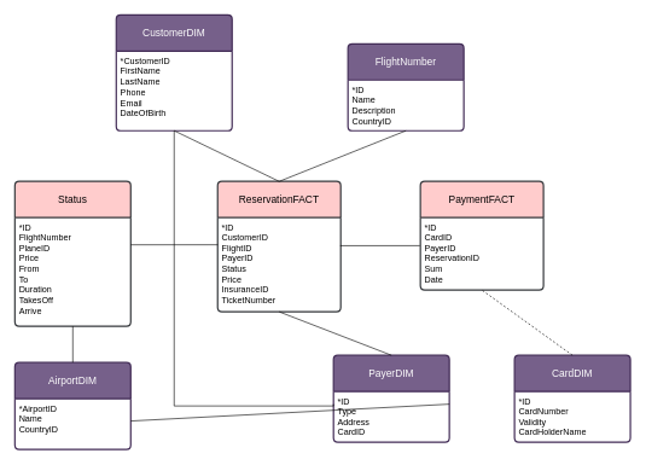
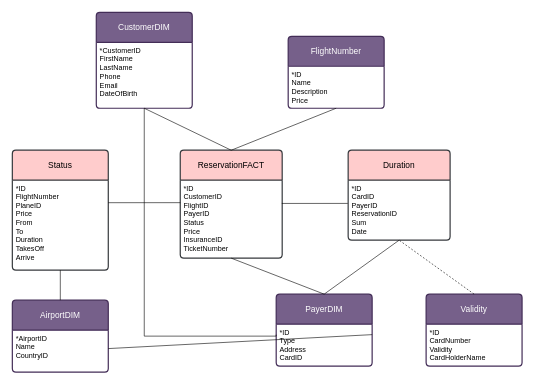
- <mxCell id="15" value="*ID&lt;br&gt;Name&lt;br&gt;Description&lt;br&gt;CountryID" style="align=left;strokeColor=none;fillColor=none;spacingLeft=4;fontSize=12;verticalAlign=top;resizable=0;rotatable=0;part=1;html=1;" parent="14" vertex="1"><mxGeometry y="50" width="160" height="70" as="geometry" /></mxCell>
+ <mxCell id="15" value="*ID&lt;br&gt;Name&lt;br&gt;Description&lt;br&gt;Price" style="align=left;strokeColor=none;fillColor=none;spacingLeft=4;fontSize=12;verticalAlign=top;resizable=0;rotatable=0;part=1;html=1;" parent="14" vertex="1"><mxGeometry y="50" width="160" height="70" as="geometry" /></mxCell>
- <mxCell id="6" value="PaymentFACT" style="swimlane;childLayout=stackLayout;horizontal=1;startSize=50;horizontalStack=0;rounded=1;fontSize=14;fontStyle=0;strokeWidth=2;resizeParent=0;resizeLast=1;shadow=0;dashed=0;align=center;arcSize=4;whiteSpace=wrap;html=1;fillColor=#ffcccc;strokeColor=#36393d;" parent="1" vertex="1"><mxGeometry x="580" y="250" width="170" height="150" as="geometry" /></mxCell>
+ <mxCell id="6" value="Duration" style="swimlane;childLayout=stackLayout;horizontal=1;startSize=50;horizontalStack=0;rounded=1;fontSize=14;fontStyle=0;strokeWidth=2;resizeParent=0;resizeLast=1;shadow=0;dashed=0;align=center;arcSize=4;whiteSpace=wrap;html=1;fillColor=#ffcccc;strokeColor=#36393d;" parent="1" vertex="1"><mxGeometry x="580" y="250" width="170" height="150" as="geometry" /></mxCell>
+ <mxCell id="21" value="" style="endArrow=none;html=1;rounded=0;entryX=0.5;entryY=1;entryDx=0;entryDy=0;exitX=0.5;exitY=0;exitDx=0;exitDy=0;" parent="1" source="8" target="7" edge="1"><mxGeometry width="50" height="50" relative="1" as="geometry"><mxPoint x="420" y="580" as="sourcePoint" /><mxPoint x="470" y="530" as="targetPoint" /></mxGeometry></mxCell>
- <mxCell id="16" value="CardDIM" style="swimlane;childLayout=stackLayout;horizontal=1;startSize=50;horizontalStack=0;rounded=1;fontSize=14;fontStyle=0;strokeWidth=2;resizeParent=0;resizeLast=1;shadow=0;dashed=0;align=center;arcSize=4;whiteSpace=wrap;html=1;fillColor=#76608a;fontColor=#ffffff;strokeColor=#432D57;" parent="1" vertex="1"><mxGeometry x="710" y="490" width="160" height="120" as="geometry" /></mxCell>
+ <mxCell id="16" value="Validity" style="swimlane;childLayout=stackLayout;horizontal=1;startSize=50;horizontalStack=0;rounded=1;fontSize=14;fontStyle=0;strokeWidth=2;resizeParent=0;resizeLast=1;shadow=0;dashed=0;align=center;arcSize=4;whiteSpace=wrap;html=1;fillColor=#76608a;fontColor=#ffffff;strokeColor=#432D57;" parent="1" vertex="1"><mxGeometry x="710" y="490" width="160" height="120" as="geometry" /></mxCell>
